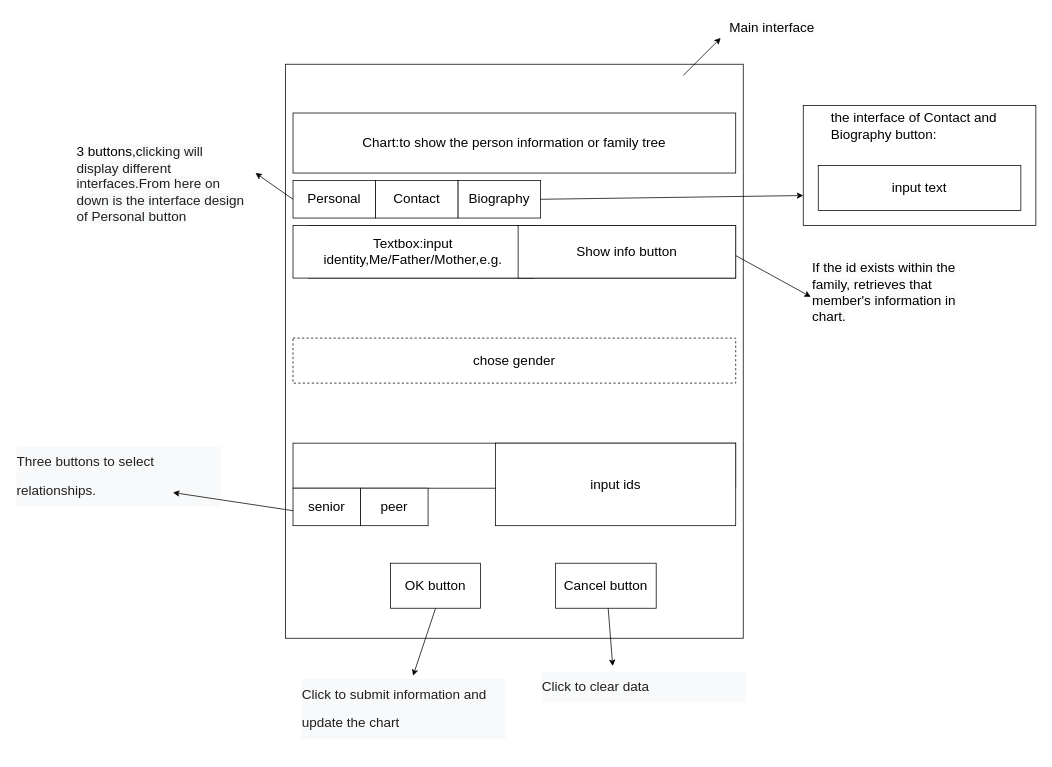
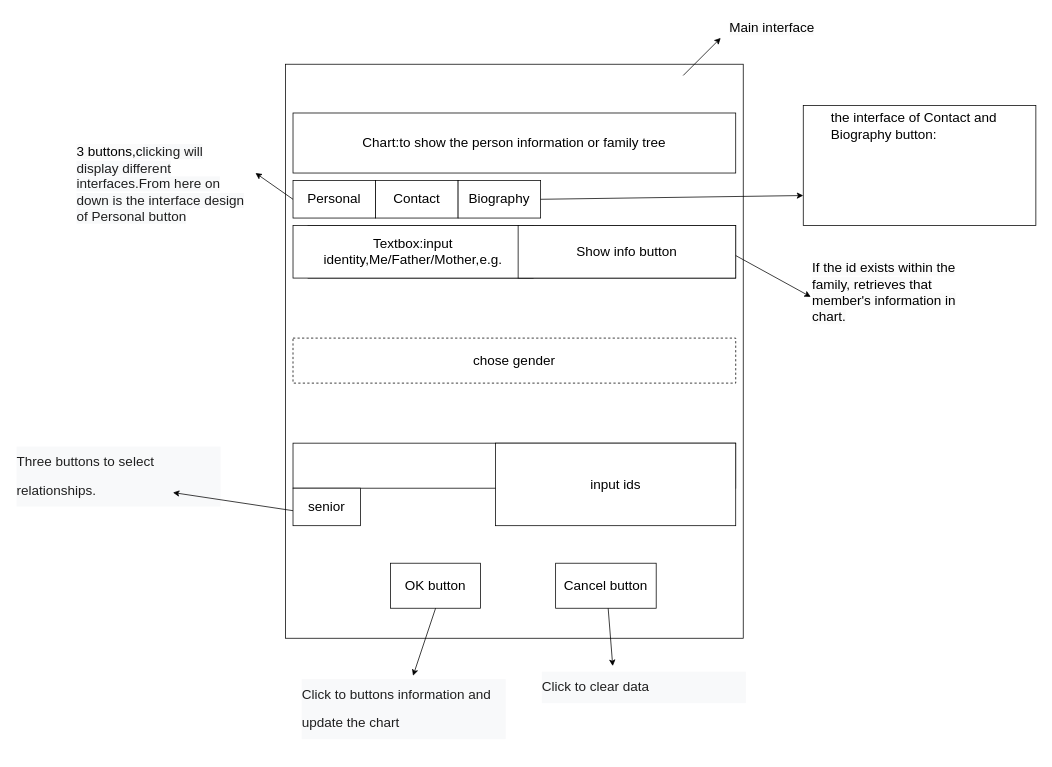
- <mxCell id="19" value="&lt;font style=&quot;font-size: 18px;&quot;&gt;input text&lt;/font&gt;" style="rounded=0;whiteSpace=wrap;html=1;" vertex="1" parent="1"><mxGeometry x="1090" y="220" width="270" height="60" as="geometry" /></mxCell>
- <mxCell id="22" value="&lt;font style=&quot;font-size: 18px;&quot;&gt;peer&lt;/font&gt;" style="rounded=0;whiteSpace=wrap;html=1;" vertex="1" parent="1"><mxGeometry x="480" y="650" width="90" height="50" as="geometry" /></mxCell>
- <mxCell id="30" value="&lt;pre dir=&quot;ltr&quot; data-ved=&quot;2ahUKEwj1ldDVvIKFAxWxle4BHYj0BIYQ3ewLegQICRAU&quot; aria-label=&quot;Translated text&quot; id=&quot;tw-target-text&quot; data-placeholder=&quot;Translation&quot; class=&quot;tw-data-text tw-text-large tw-ta&quot; style=&quot;font-style: normal; font-variant-ligatures: normal; font-variant-caps: normal; font-weight: 400; letter-spacing: normal; orphans: 2; text-align: left; text-indent: 0px; text-transform: none; widows: 2; word-spacing: 0px; -webkit-text-stroke-width: 0px; text-decoration-thickness: initial; text-decoration-style: initial; text-decoration-color: initial; unicode-bidi: isolate; line-height: 36px; background-color: rgb(248, 249, 250); border: none; padding: 2px 0.14em 2px 0px; position: relative; margin: -2px 0px; resize: none; font-family: inherit; overflow: hidden; width: 270px; white-space: pre-wrap; overflow-wrap: break-word; color: rgb(31, 31, 31);&quot;&gt;&lt;pre style=&quot;unicode-bidi: isolate; line-height: 36px; border: none; padding: 2px 0.14em 2px 0px; position: relative; margin-top: -2px; margin-bottom: -2px; resize: none; font-family: inherit; overflow: hidden; width: 270px; text-wrap: wrap; overflow-wrap: break-word;&quot; dir=&quot;ltr&quot; data-ved=&quot;2ahUKEwj1ldDVvIKFAxWxle4BHYj0BIYQ3ewLegQICRAU&quot; aria-label=&quot;Translated text&quot; id=&quot;tw-target-text&quot; data-placeholder=&quot;Translation&quot; class=&quot;tw-data-text tw-text-large tw-ta&quot;&gt;&lt;span style=&quot;&quot; lang=&quot;en&quot; class=&quot;Y2IQFc&quot;&gt;&lt;font style=&quot;font-size: 18px;&quot;&gt;Click to submit information and update the chart&lt;/font&gt;&lt;/span&gt;&lt;/pre&gt;&lt;/pre&gt;" style="text;whiteSpace=wrap;html=1;" vertex="1" parent="1"><mxGeometry x="400" y="900" width="310" height="100" as="geometry" /></mxCell>
+ <mxCell id="30" value="&lt;pre dir=&quot;ltr&quot; data-ved=&quot;2ahUKEwj1ldDVvIKFAxWxle4BHYj0BIYQ3ewLegQICRAU&quot; aria-label=&quot;Translated text&quot; id=&quot;tw-target-text&quot; data-placeholder=&quot;Translation&quot; class=&quot;tw-data-text tw-text-large tw-ta&quot; style=&quot;font-style: normal; font-variant-ligatures: normal; font-variant-caps: normal; font-weight: 400; letter-spacing: normal; orphans: 2; text-align: left; text-indent: 0px; text-transform: none; widows: 2; word-spacing: 0px; -webkit-text-stroke-width: 0px; text-decoration-thickness: initial; text-decoration-style: initial; text-decoration-color: initial; unicode-bidi: isolate; line-height: 36px; background-color: rgb(248, 249, 250); border: none; padding: 2px 0.14em 2px 0px; position: relative; margin: -2px 0px; resize: none; font-family: inherit; overflow: hidden; width: 270px; white-space: pre-wrap; overflow-wrap: break-word; color: rgb(31, 31, 31);&quot;&gt;&lt;pre style=&quot;unicode-bidi: isolate; line-height: 36px; border: none; padding: 2px 0.14em 2px 0px; position: relative; margin-top: -2px; margin-bottom: -2px; resize: none; font-family: inherit; overflow: hidden; width: 270px; text-wrap: wrap; overflow-wrap: break-word;&quot; dir=&quot;ltr&quot; data-ved=&quot;2ahUKEwj1ldDVvIKFAxWxle4BHYj0BIYQ3ewLegQICRAU&quot; aria-label=&quot;Translated text&quot; id=&quot;tw-target-text&quot; data-placeholder=&quot;Translation&quot; class=&quot;tw-data-text tw-text-large tw-ta&quot;&gt;&lt;span style=&quot;&quot; lang=&quot;en&quot; class=&quot;Y2IQFc&quot;&gt;&lt;font style=&quot;font-size: 18px;&quot;&gt;Click to buttons information and update the chart&lt;/font&gt;&lt;/span&gt;&lt;/pre&gt;&lt;/pre&gt;" style="text;whiteSpace=wrap;html=1;" vertex="1" parent="1"><mxGeometry x="400" y="900" width="310" height="100" as="geometry" /></mxCell>
